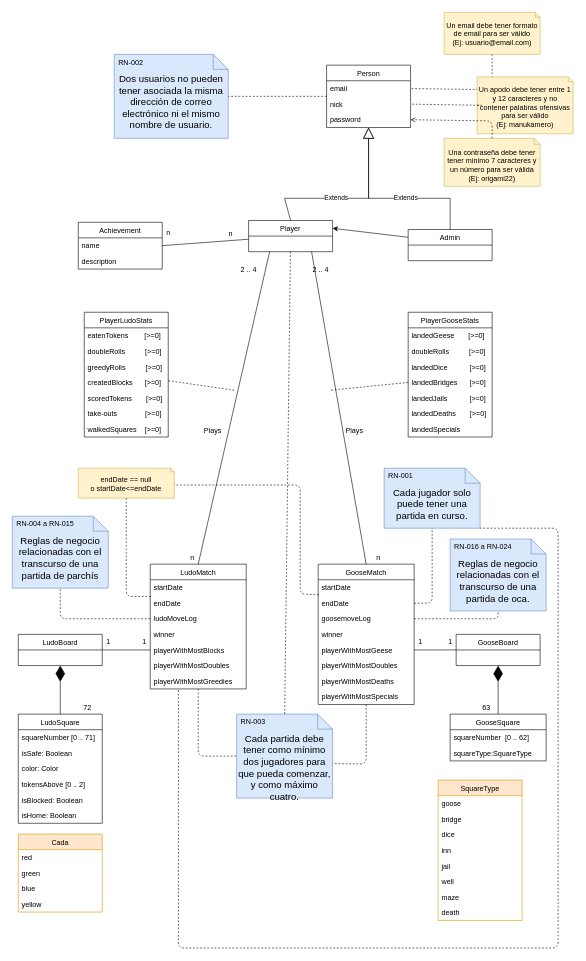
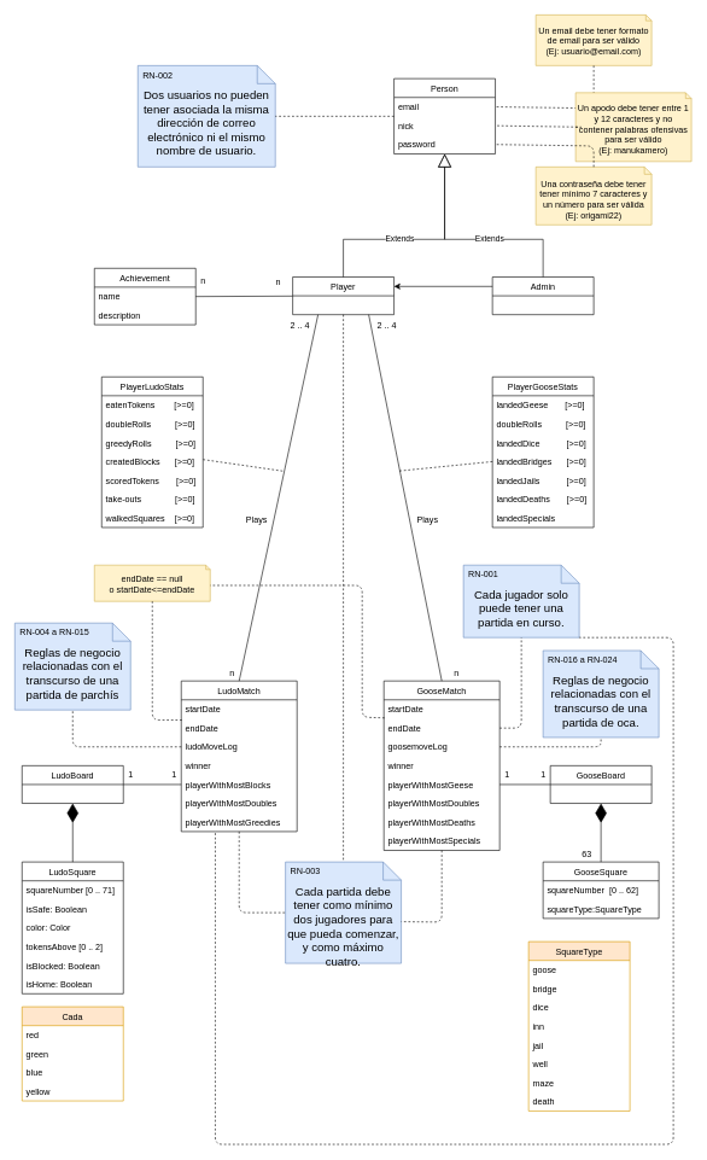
- <mxCell id="108" value="" style="endArrow=open;dashed=1;endFill=0;html=1;entryX=1;entryY=0.5;entryDx=0;entryDy=0;exitX=0.5;exitY=0;exitDx=0;exitDy=0;exitPerimeter=0;" parent="1" source="106" target="51" edge="1"><mxGeometry width="160" relative="1" as="geometry"><mxPoint x="826" y="230" as="sourcePoint" /><mxPoint x="690" y="289" as="targetPoint" /><Array as="points"><mxPoint x="820" y="201" /></Array></mxGeometry></mxCell>
+ <mxCell id="108" value="" style="endArrow=none;dashed=1;endFill=0;html=1;entryX=1;entryY=0.5;entryDx=0;entryDy=0;exitX=0.5;exitY=0;exitDx=0;exitDy=0;exitPerimeter=0;" parent="1" source="106" target="51" edge="1"><mxGeometry width="160" relative="1" as="geometry"><mxPoint x="826" y="230" as="sourcePoint" /><mxPoint x="690" y="289" as="targetPoint" /><Array as="points"><mxPoint x="820" y="201" /></Array></mxGeometry></mxCell>
- <mxCell id="2" value="Player" style="swimlane;fontStyle=0;childLayout=stackLayout;horizontal=1;startSize=26;fillColor=none;horizontalStack=0;resizeParent=1;resizeParentMax=0;resizeLast=0;collapsible=1;marginBottom=0;" parent="1" vertex="1"><mxGeometry x="414" y="367" width="140" height="52" as="geometry" /></mxCell>
+ <mxCell id="2" value="Player" style="swimlane;fontStyle=0;childLayout=stackLayout;horizontal=1;startSize=26;fillColor=none;horizontalStack=0;resizeParent=1;resizeParentMax=0;resizeLast=0;collapsible=1;marginBottom=0;" parent="1" vertex="1"><mxGeometry x="404" y="382" width="140" height="52" as="geometry" /></mxCell>
- <mxCell id="81" value="72" style="text;html=1;align=center;verticalAlign=middle;resizable=0;points=[];autosize=1;strokeColor=none;fillColor=none;" parent="1" vertex="1"><mxGeometry x="130" y="1170" width="30" height="20" as="geometry" /></mxCell>
